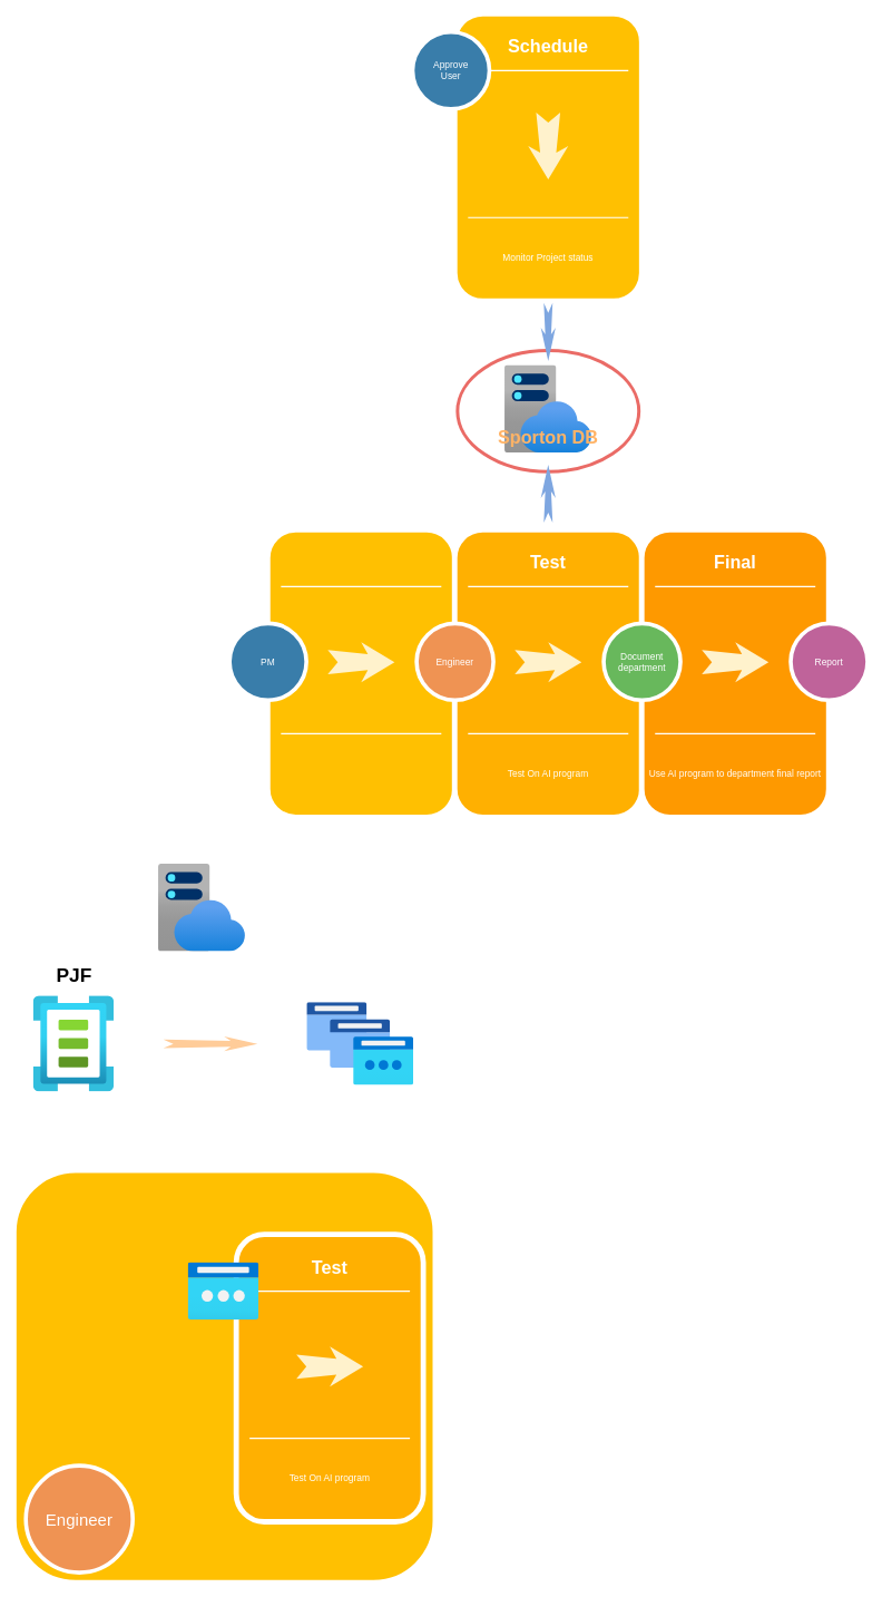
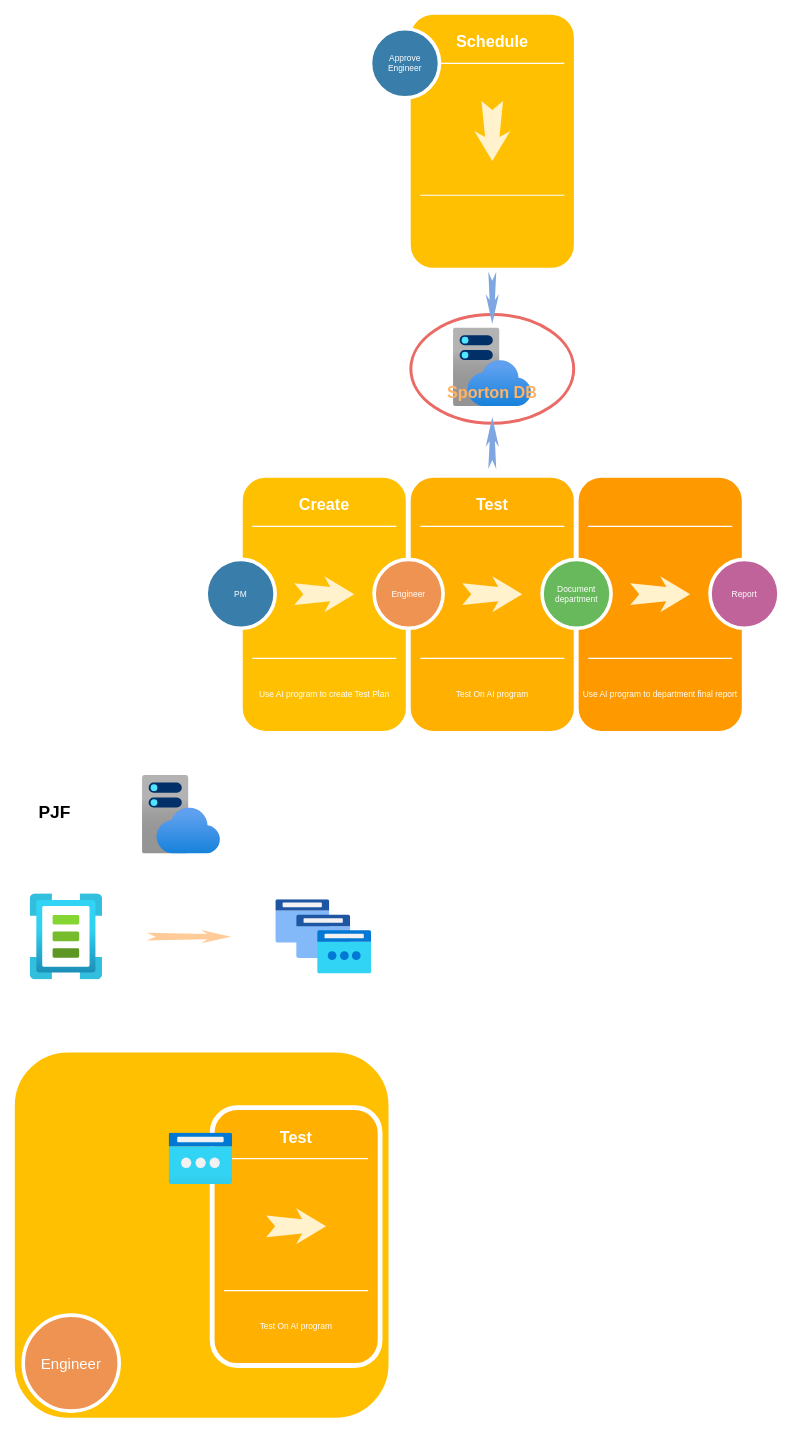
- <mxCell id="31" value="Approve&lt;br&gt;User" style="ellipse;whiteSpace=wrap;html=1;rounded=0;shadow=0;strokeWidth=6;fontSize=14;align=center;fillColor=#397DAA;strokeColor=#FFFFFF;fontColor=#FFFFFF;" parent="1" vertex="1"><mxGeometry x="617" y="47.5" width="115" height="115" as="geometry" /></mxCell>
+ <mxCell id="31" value="Approve&lt;br&gt;Engineer" style="ellipse;whiteSpace=wrap;html=1;rounded=0;shadow=0;strokeWidth=6;fontSize=14;align=center;fillColor=#397DAA;strokeColor=#FFFFFF;fontColor=#FFFFFF;" parent="1" vertex="1"><mxGeometry x="617" y="47.5" width="115" height="115" as="geometry" /></mxCell>
- <mxCell id="28" value="Monitor Project status" style="text;html=1;strokeColor=none;fillColor=none;align=center;verticalAlign=middle;whiteSpace=wrap;rounded=0;shadow=0;fontSize=14;fontColor=#FFFFFF;" parent="1" vertex="1"><mxGeometry x="680" y="340" width="280" height="90" as="geometry" /></mxCell>
+ <mxCell id="5" value="Create" style="text;html=1;strokeColor=none;fillColor=none;align=center;verticalAlign=middle;whiteSpace=wrap;rounded=0;shadow=0;fontSize=27;fontColor=#FFFFFF;fontStyle=1" parent="1" vertex="1"><mxGeometry x="400" y="812" width="280" height="60" as="geometry" /></mxCell>
- <mxCell id="19" value="Final" style="text;html=1;strokeColor=none;fillColor=none;align=center;verticalAlign=middle;whiteSpace=wrap;rounded=0;shadow=0;fontSize=27;fontColor=#FFFFFF;fontStyle=1" parent="1" vertex="1"><mxGeometry x="960" y="812" width="280" height="60" as="geometry" /></mxCell>
+ <mxCell id="6" value="Use AI program to create Test Plan" style="text;html=1;strokeColor=none;fillColor=none;align=center;verticalAlign=middle;whiteSpace=wrap;rounded=0;shadow=0;fontSize=14;fontColor=#FFFFFF;" parent="1" vertex="1"><mxGeometry x="400" y="1112" width="280" height="90" as="geometry" /></mxCell>
- <mxCell id="38" value="&lt;font style=&quot;font-size: 29px;&quot;&gt;&lt;b&gt;PJF&lt;/b&gt;&lt;/font&gt;" style="text;html=1;align=center;verticalAlign=middle;resizable=0;points=[];autosize=1;strokeColor=none;fillColor=none;" vertex="1" parent="1"><mxGeometry x="78.16" y="1447" width="63" height="24" as="geometry" /></mxCell>
+ <mxCell id="38" value="&lt;font style=&quot;font-size: 29px;&quot;&gt;&lt;b&gt;PJF&lt;/b&gt;&lt;/font&gt;" style="text;html=1;align=center;verticalAlign=middle;resizable=0;points=[];autosize=1;strokeColor=none;fillColor=none;" vertex="1" parent="1"><mxGeometry x="58.16" y="1342" width="63" height="24" as="geometry" /></mxCell>
